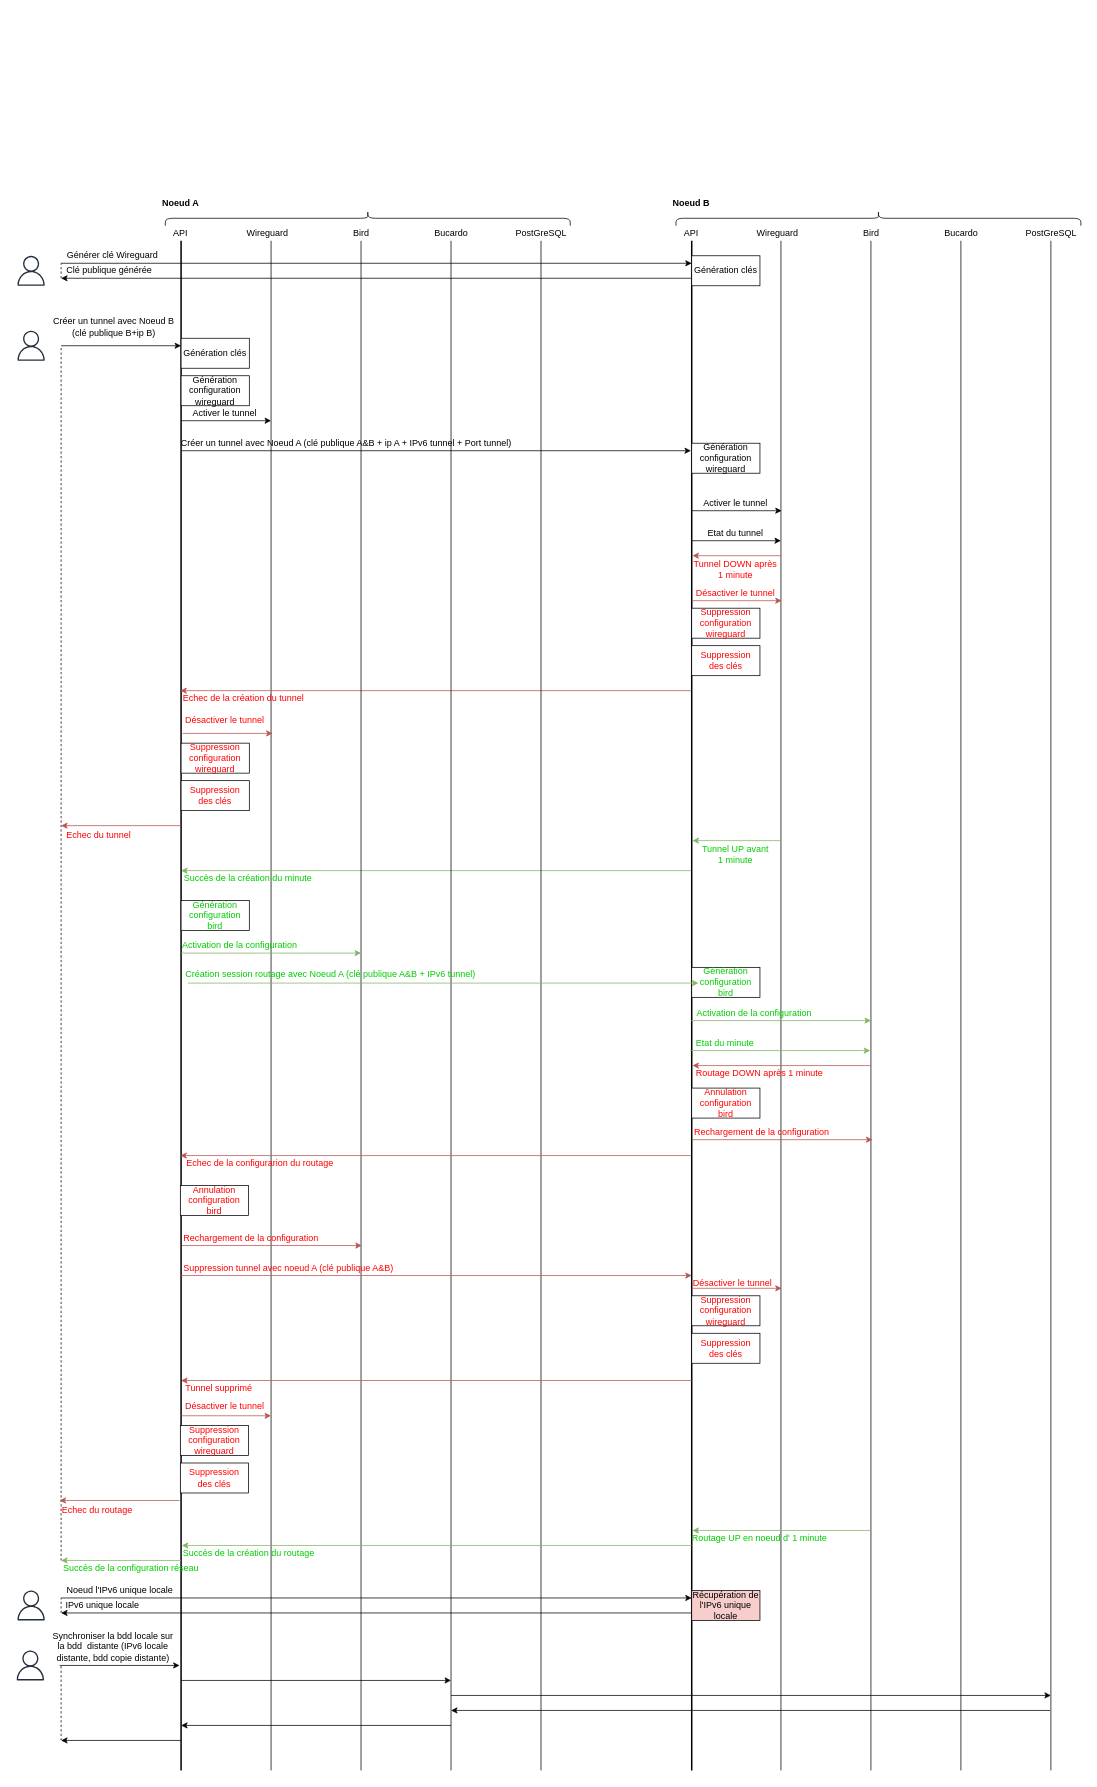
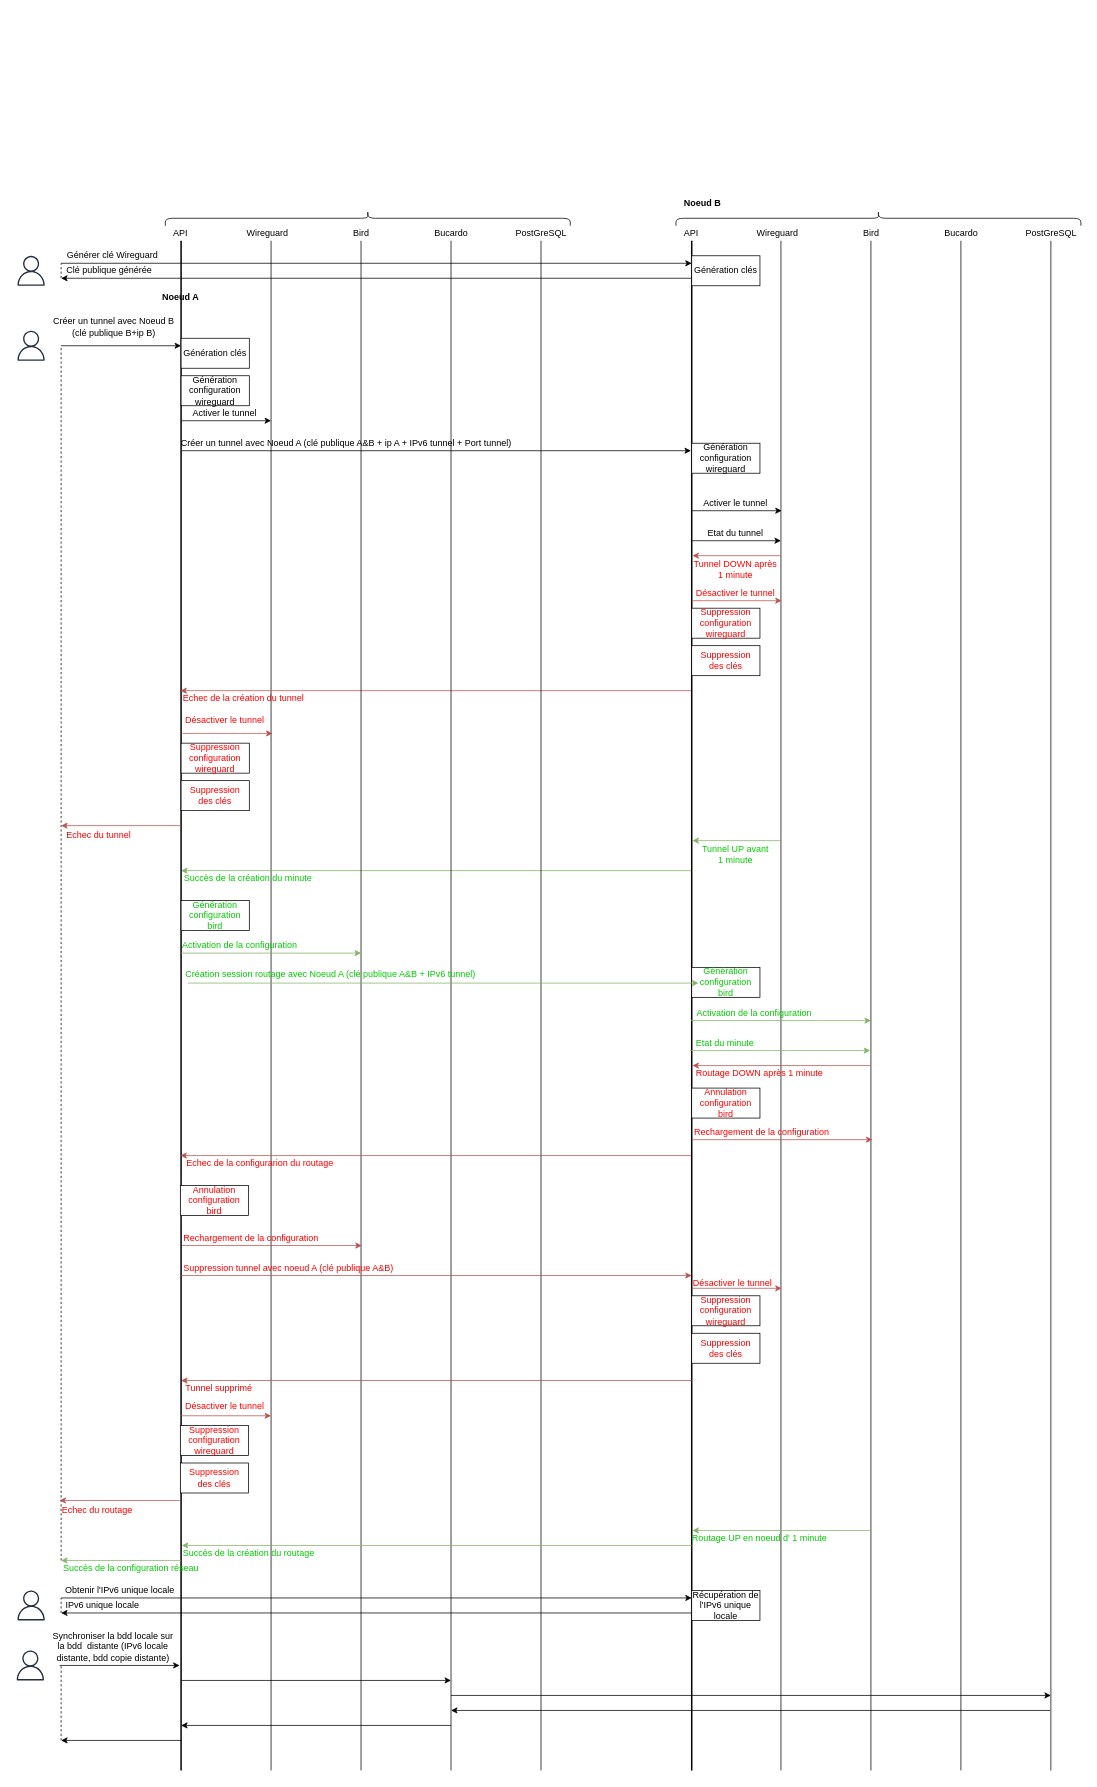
- <mxCell id="3" value="Noeud A" style="text;html=1;align=center;verticalAlign=middle;resizable=0;points=[];autosize=1;fontStyle=1" parent="1" vertex="1"><mxGeometry x="210" y="260" width="60" height="20" as="geometry" /></mxCell>
+ <mxCell id="3" value="Noeud A" style="text;html=1;align=center;verticalAlign=middle;resizable=0;points=[];autosize=1;fontStyle=1" parent="1" vertex="1"><mxGeometry x="210" y="385" width="60" height="20" as="geometry" /></mxCell>
- <mxCell id="7" value="Noeud B" style="text;html=1;align=center;verticalAlign=middle;resizable=0;points=[];autosize=1;fontStyle=1" parent="1" vertex="1"><mxGeometry x="891" y="260" width="60" height="20" as="geometry" /></mxCell>
+ <mxCell id="7" value="Noeud B" style="text;html=1;align=center;verticalAlign=middle;resizable=0;points=[];autosize=1;fontStyle=1" parent="1" vertex="1"><mxGeometry x="906" y="260" width="60" height="20" as="geometry" /></mxCell>
- <mxCell id="108" value="Noeud l'IPv6 unique locale" style="text;html=1;align=center;verticalAlign=middle;resizable=0;points=[];autosize=1;" parent="1" vertex="1"><mxGeometry x="79" y="2110" width="160" height="20" as="geometry" /></mxCell>
+ <mxCell id="108" value="Obtenir l'IPv6 unique locale" style="text;html=1;align=center;verticalAlign=middle;resizable=0;points=[];autosize=1;" parent="1" vertex="1"><mxGeometry x="79" y="2110" width="160" height="20" as="geometry" /></mxCell>
- <mxCell id="111" value="Récupération de l'IPv6 unique locale" style="rounded=0;whiteSpace=wrap;html=1;fillColor=#f8cecc;" parent="1" vertex="1"><mxGeometry x="922" y="2120" width="91" height="40" as="geometry" /></mxCell>
+ <mxCell id="111" value="Récupération de l'IPv6 unique locale" style="rounded=0;whiteSpace=wrap;html=1;" parent="1" vertex="1"><mxGeometry x="922" y="2120" width="91" height="40" as="geometry" /></mxCell>
